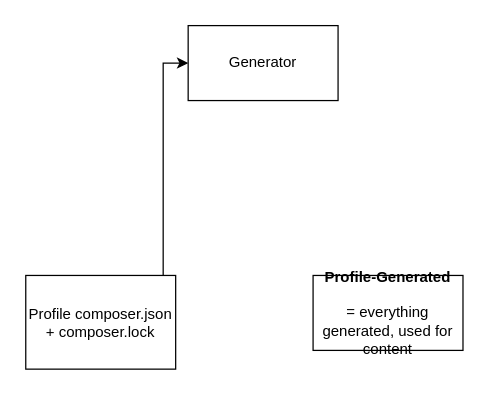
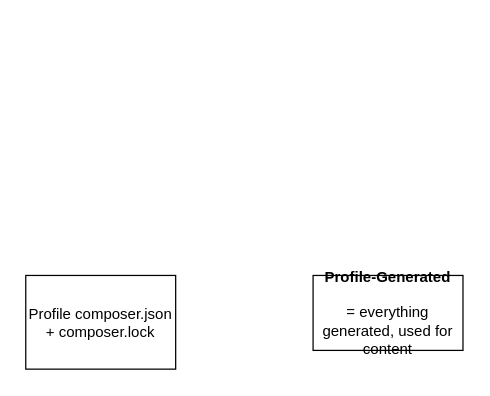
- <mxCell id="2" value="Generator" style="rounded=0;whiteSpace=wrap;html=1;" vertex="1" parent="1"><mxGeometry x="150" y="20" width="120" height="60" as="geometry" /></mxCell>
- <mxCell id="3" style="edgeStyle=orthogonalEdgeStyle;rounded=0;orthogonalLoop=1;jettySize=auto;html=1;" edge="1" parent="1" source="4" target="2"><mxGeometry relative="1" as="geometry"><Array as="points"><mxPoint x="130" y="50" /></Array></mxGeometry></mxCell>
